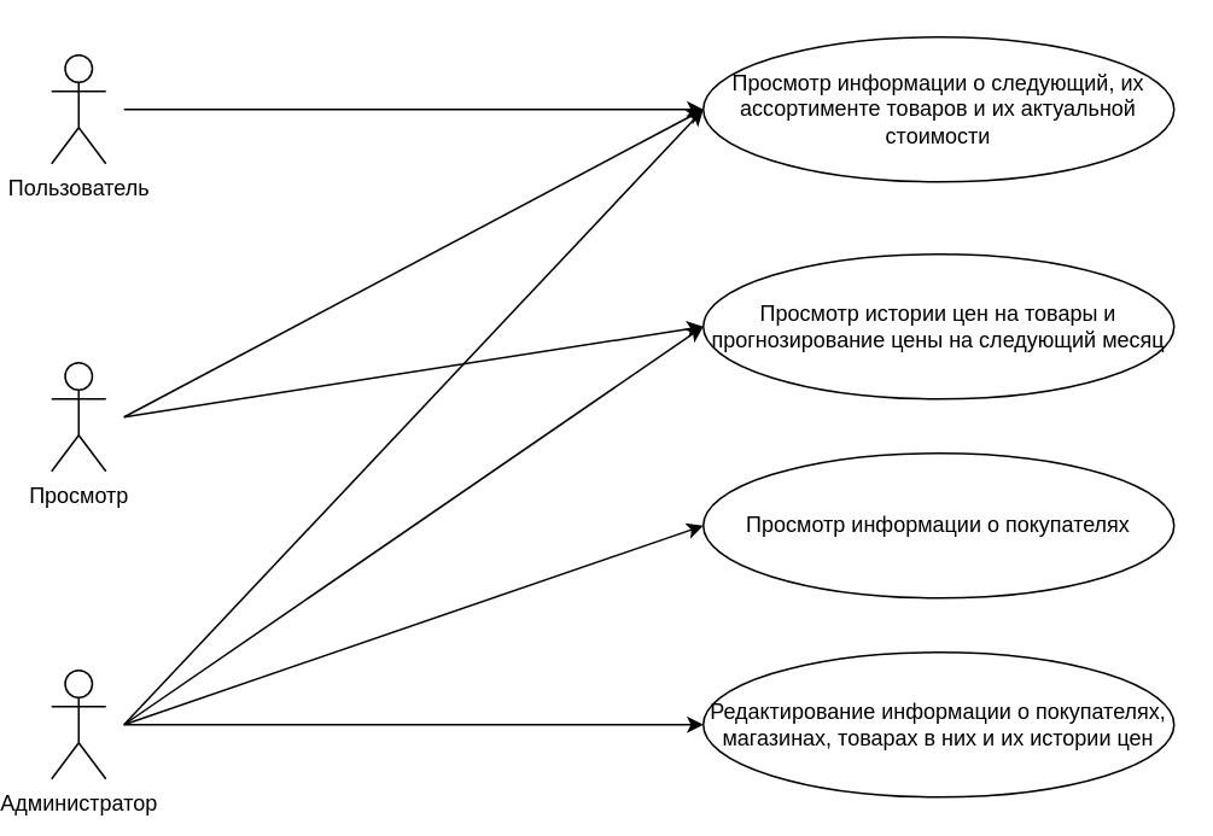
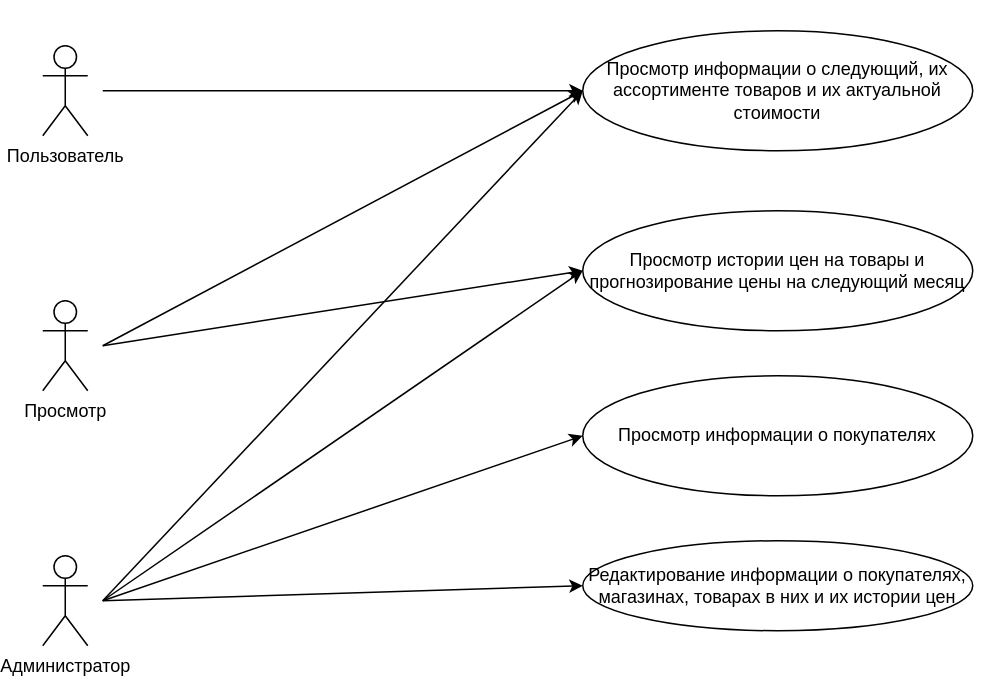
- <mxCell id="15" value="Редактирование информации о покупателях, магазинах, товарах в них и их истории цен" style="ellipse;whiteSpace=wrap;html=1;" vertex="1" parent="1"><mxGeometry x="380" y="360" width="260" height="80" as="geometry" /></mxCell>
+ <mxCell id="15" value="Редактирование информации о покупателях, магазинах, товарах в них и их истории цен" style="ellipse;whiteSpace=wrap;html=1;" vertex="1" parent="1"><mxGeometry x="380" y="360" width="260" height="60" as="geometry" /></mxCell>
